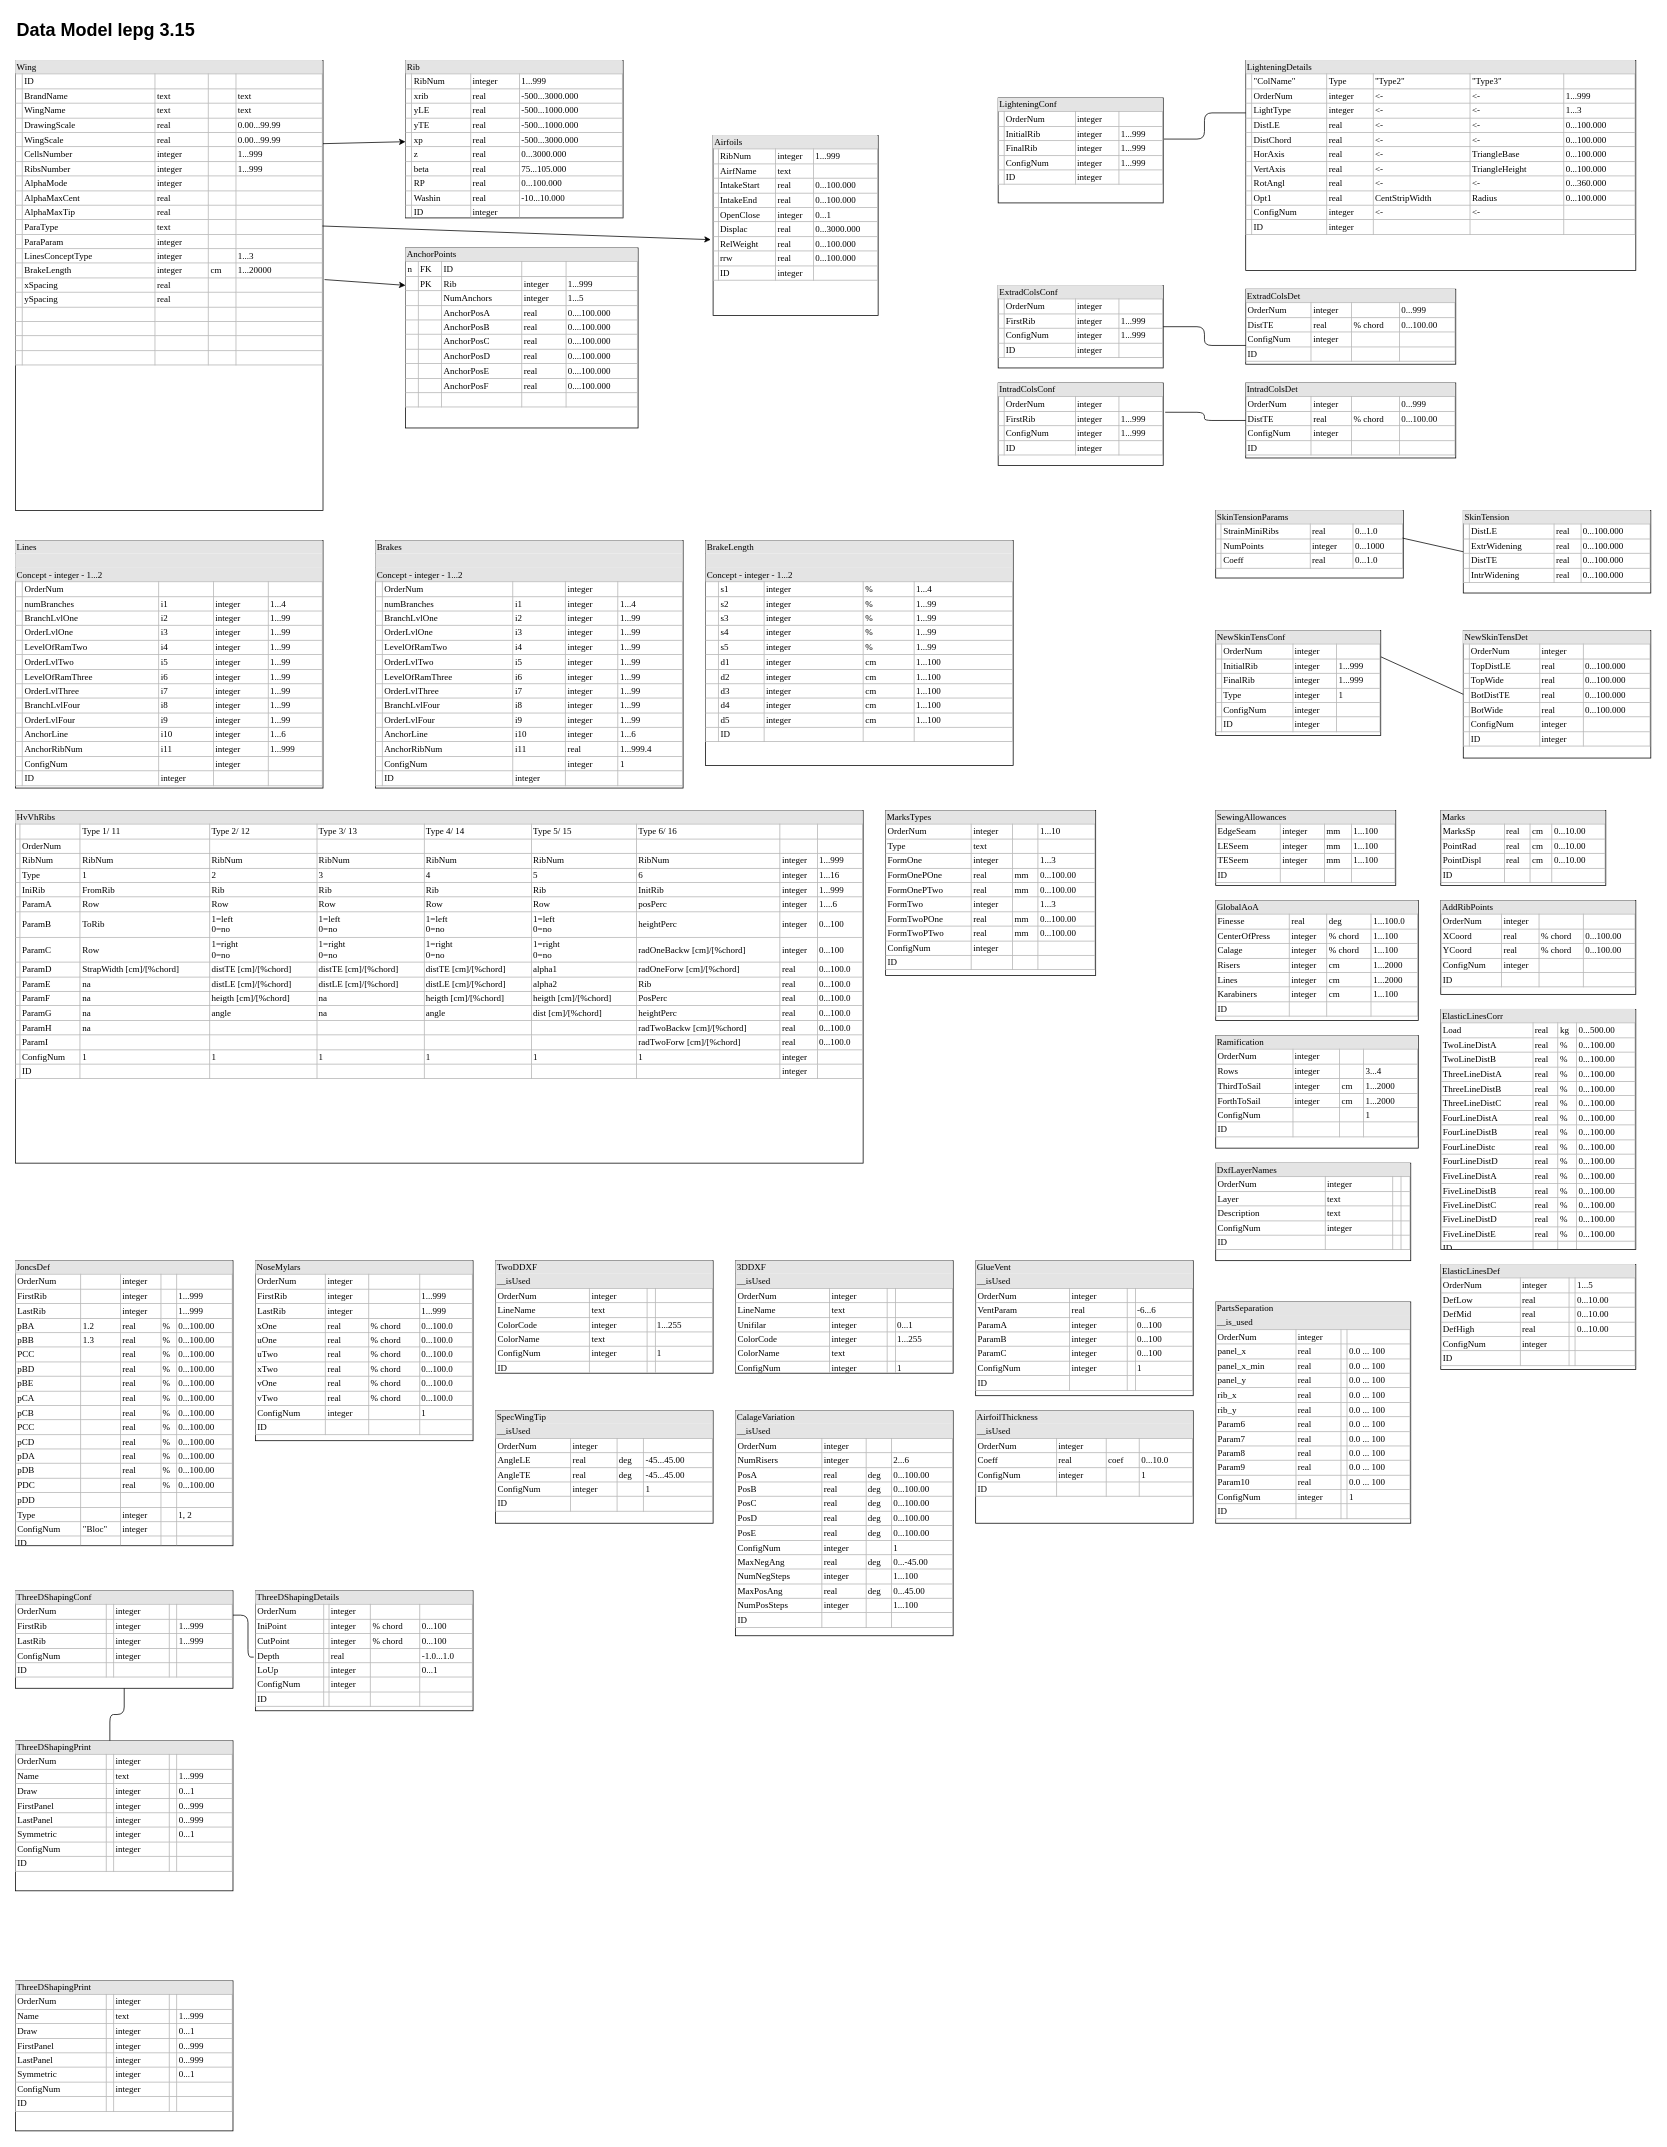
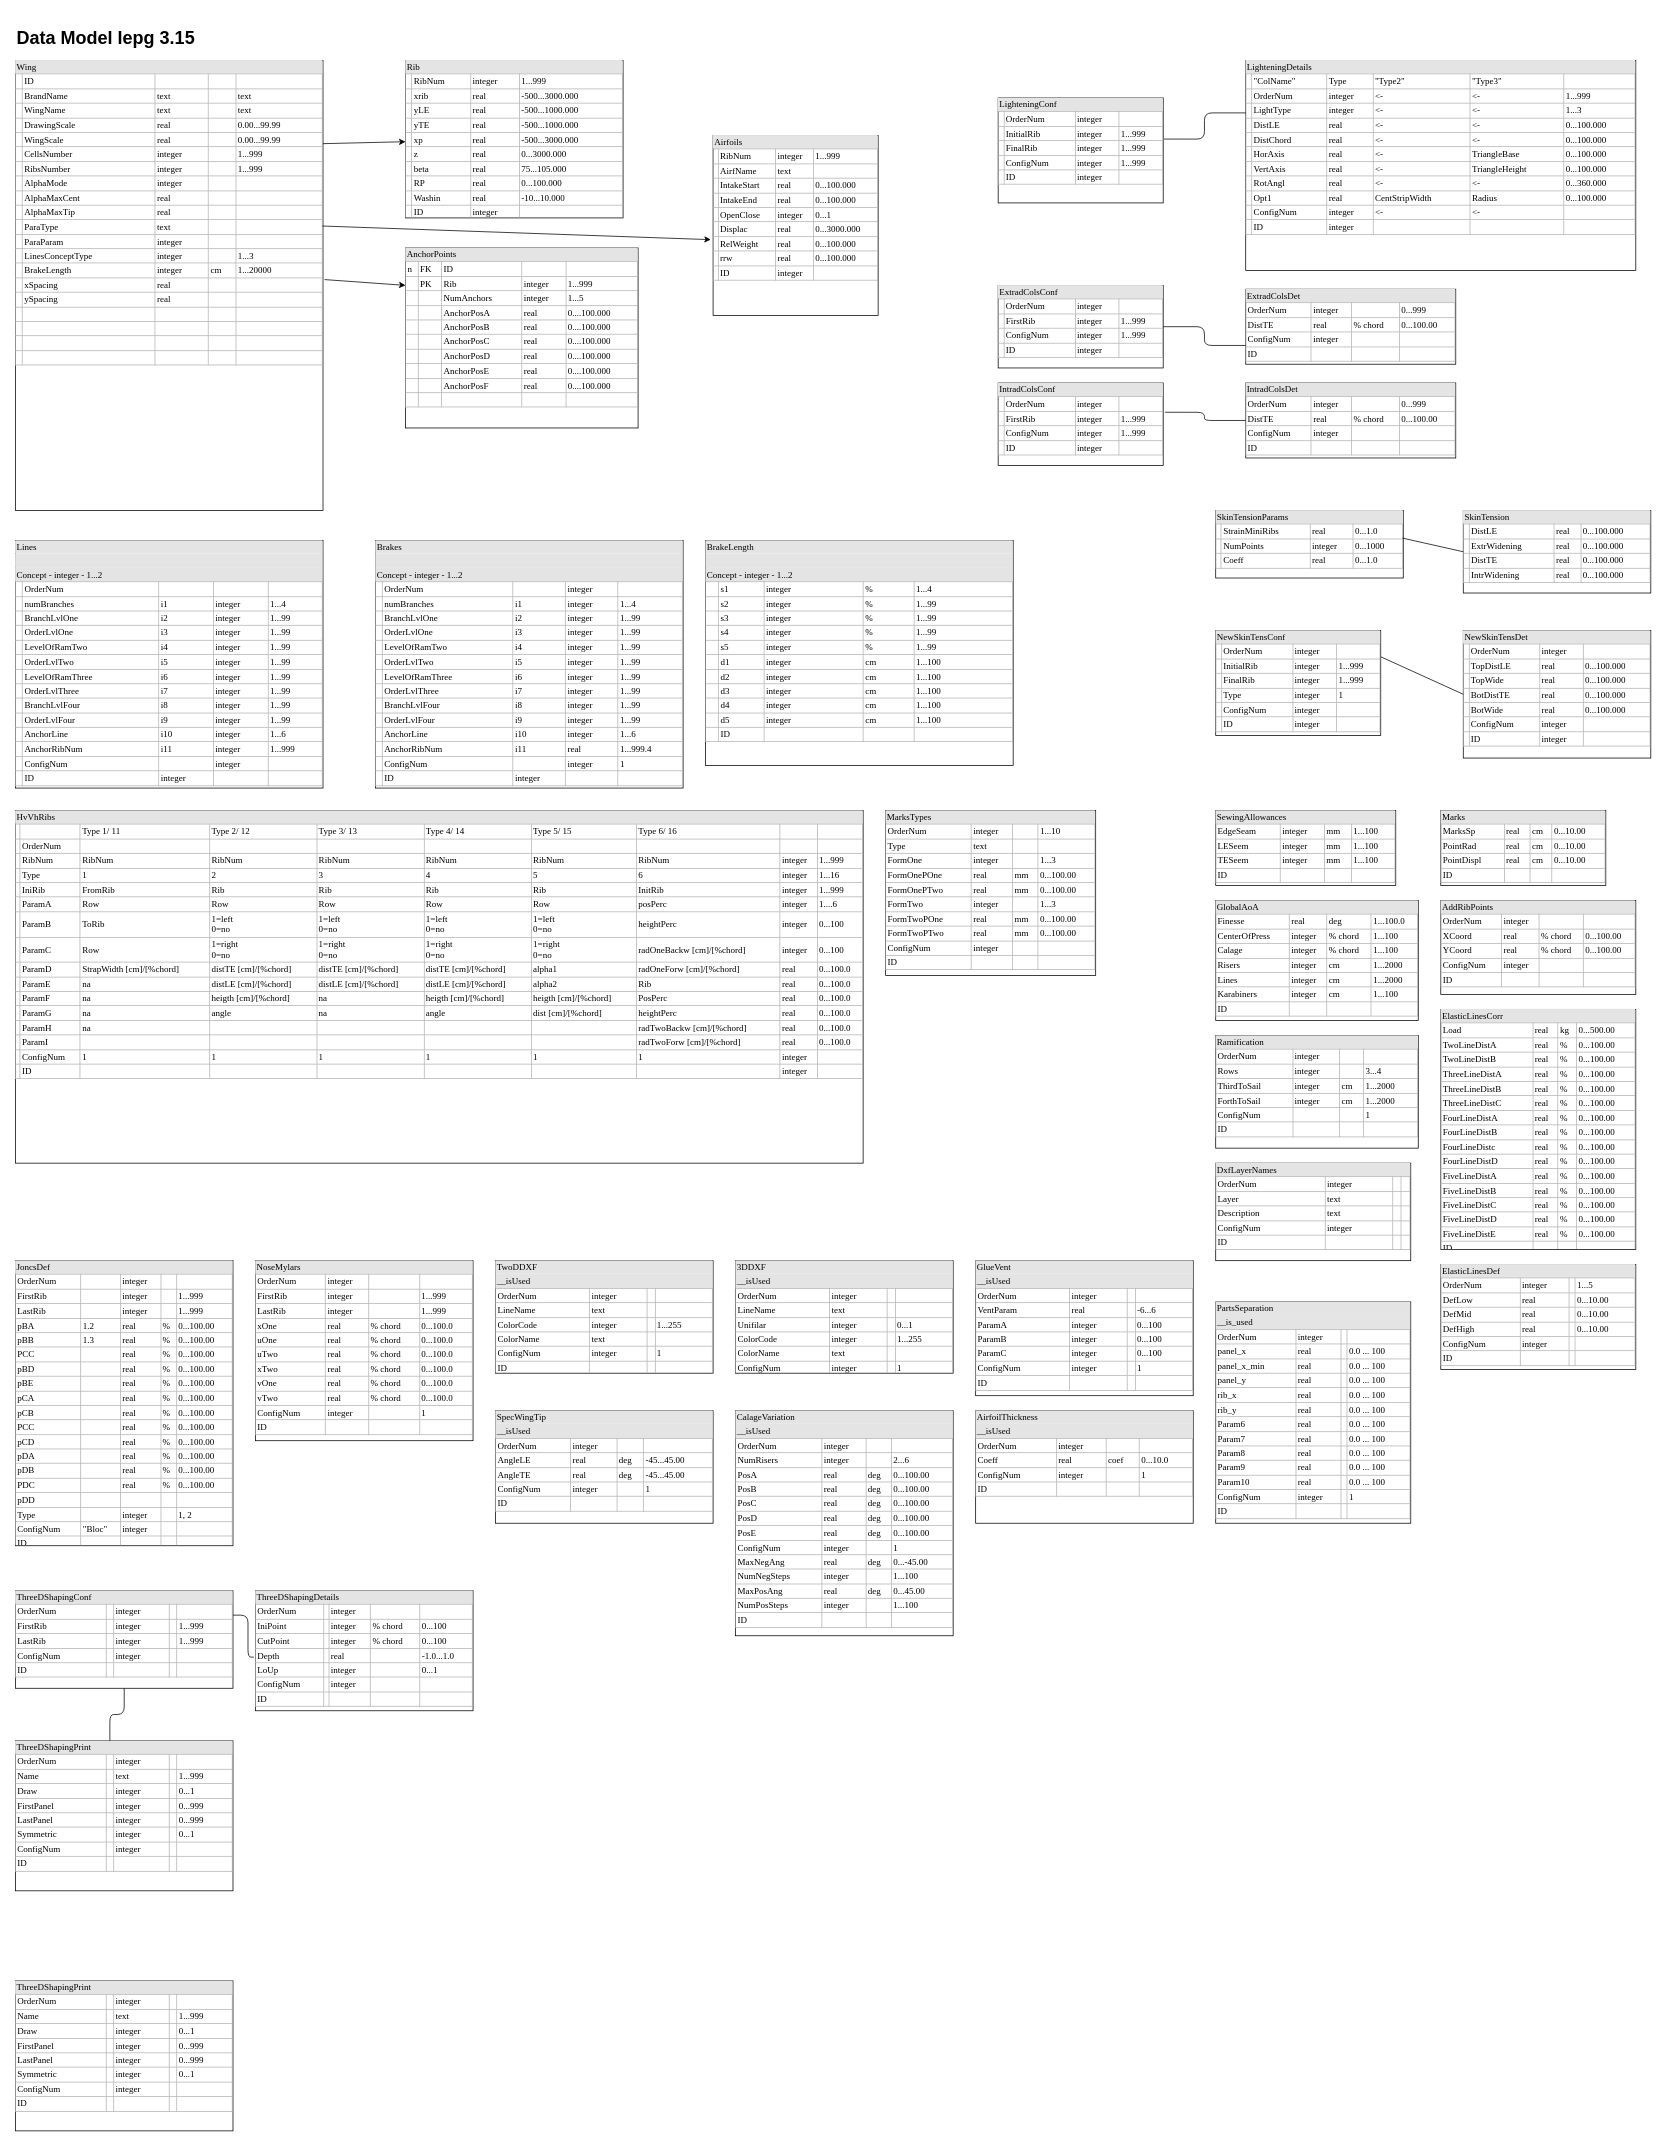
- <mxCell id="11" value="Data Model lepg 3.15" style="text;strokeColor=none;fillColor=none;html=1;fontSize=24;fontStyle=1;verticalAlign=middle;align=left;" parent="1" vertex="1"><mxGeometry x="20" y="20" width="790" height="40" as="geometry" /></mxCell>
+ <mxCell id="11" value="Data Model lepg 3.15" style="text;strokeColor=none;fillColor=none;html=1;fontSize=24;fontStyle=1;verticalAlign=middle;align=left;" parent="1" vertex="1"><mxGeometry x="20" y="30" width="790" height="40" as="geometry" /></mxCell>
